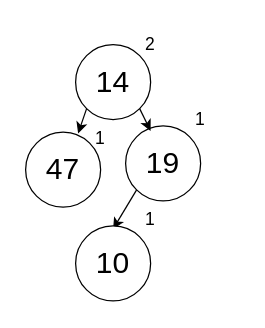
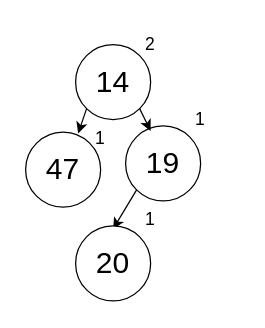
- <mxCell id="5" value="&lt;font style=&quot;font-size: 24px&quot;&gt;10&lt;/font&gt;" style="ellipse;whiteSpace=wrap;html=1;aspect=fixed;" parent="1" vertex="1"><mxGeometry x="60" y="180" width="60" height="60" as="geometry" /></mxCell>
+ <mxCell id="5" value="&lt;font style=&quot;font-size: 24px&quot;&gt;20&lt;/font&gt;" style="ellipse;whiteSpace=wrap;html=1;aspect=fixed;" parent="1" vertex="1"><mxGeometry x="60" y="180" width="60" height="60" as="geometry" /></mxCell>
